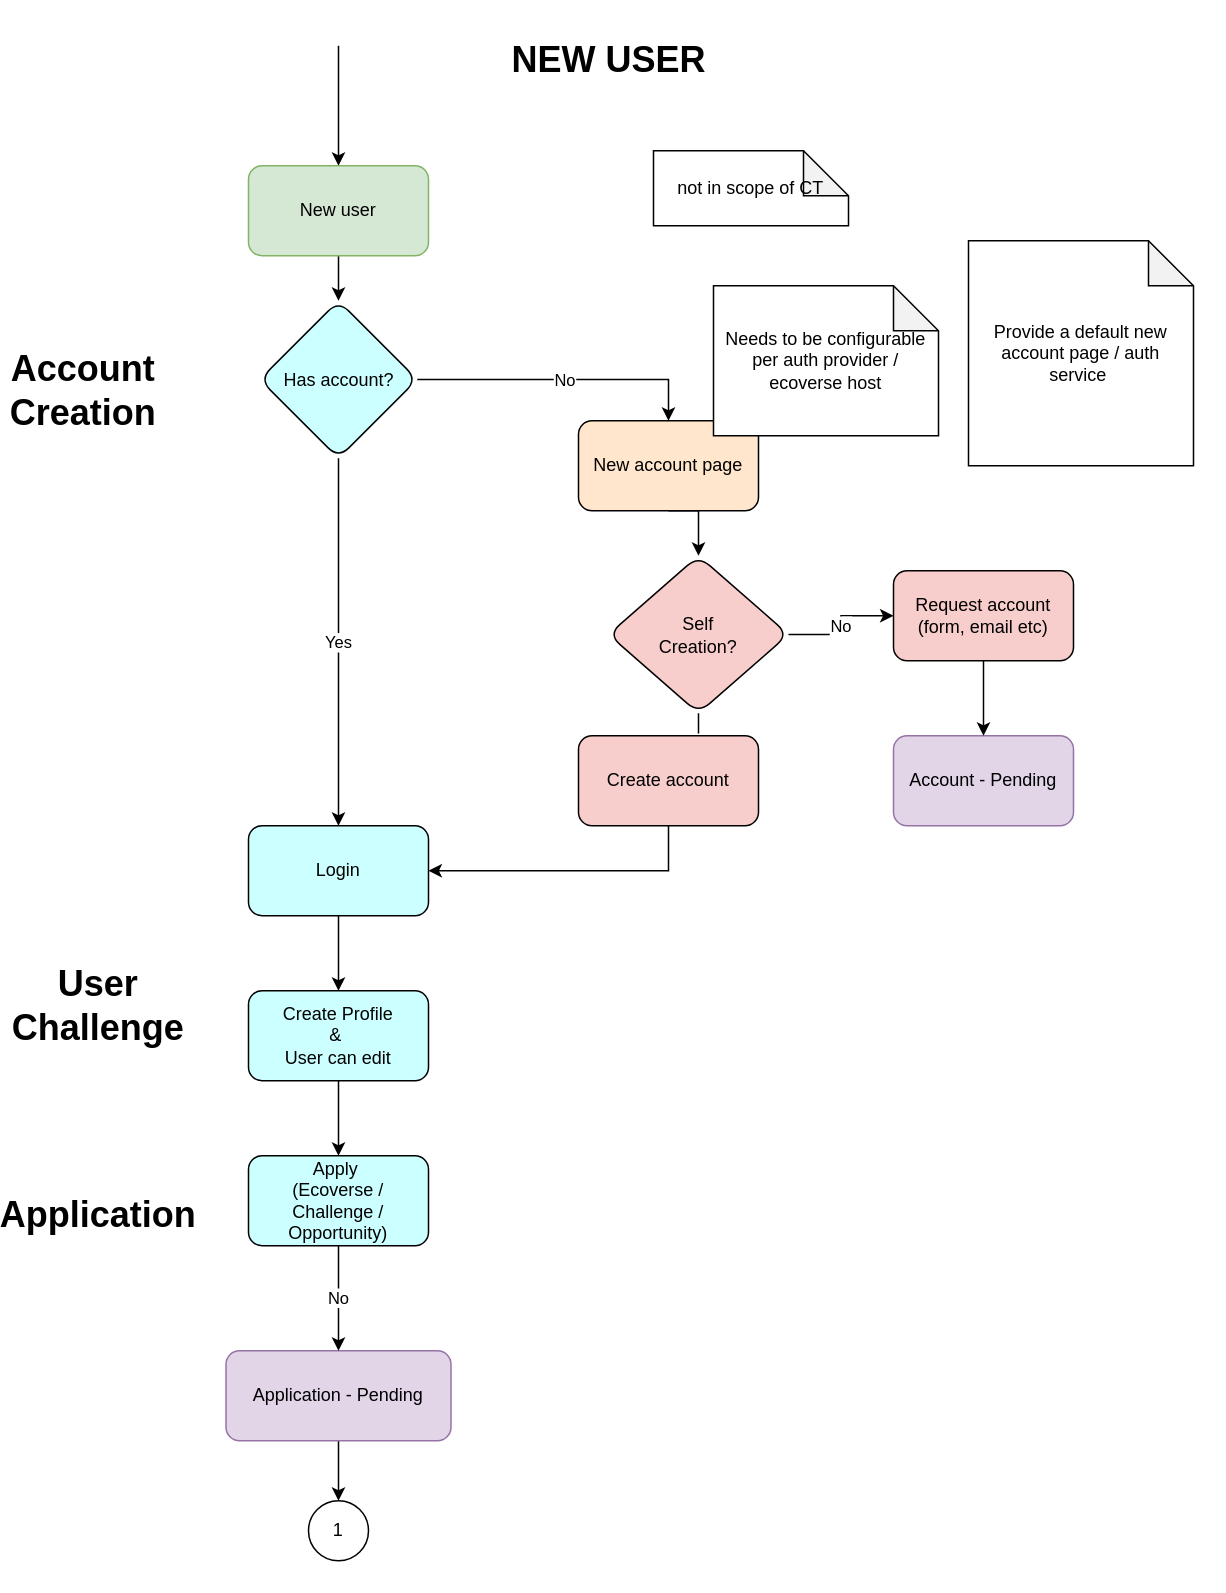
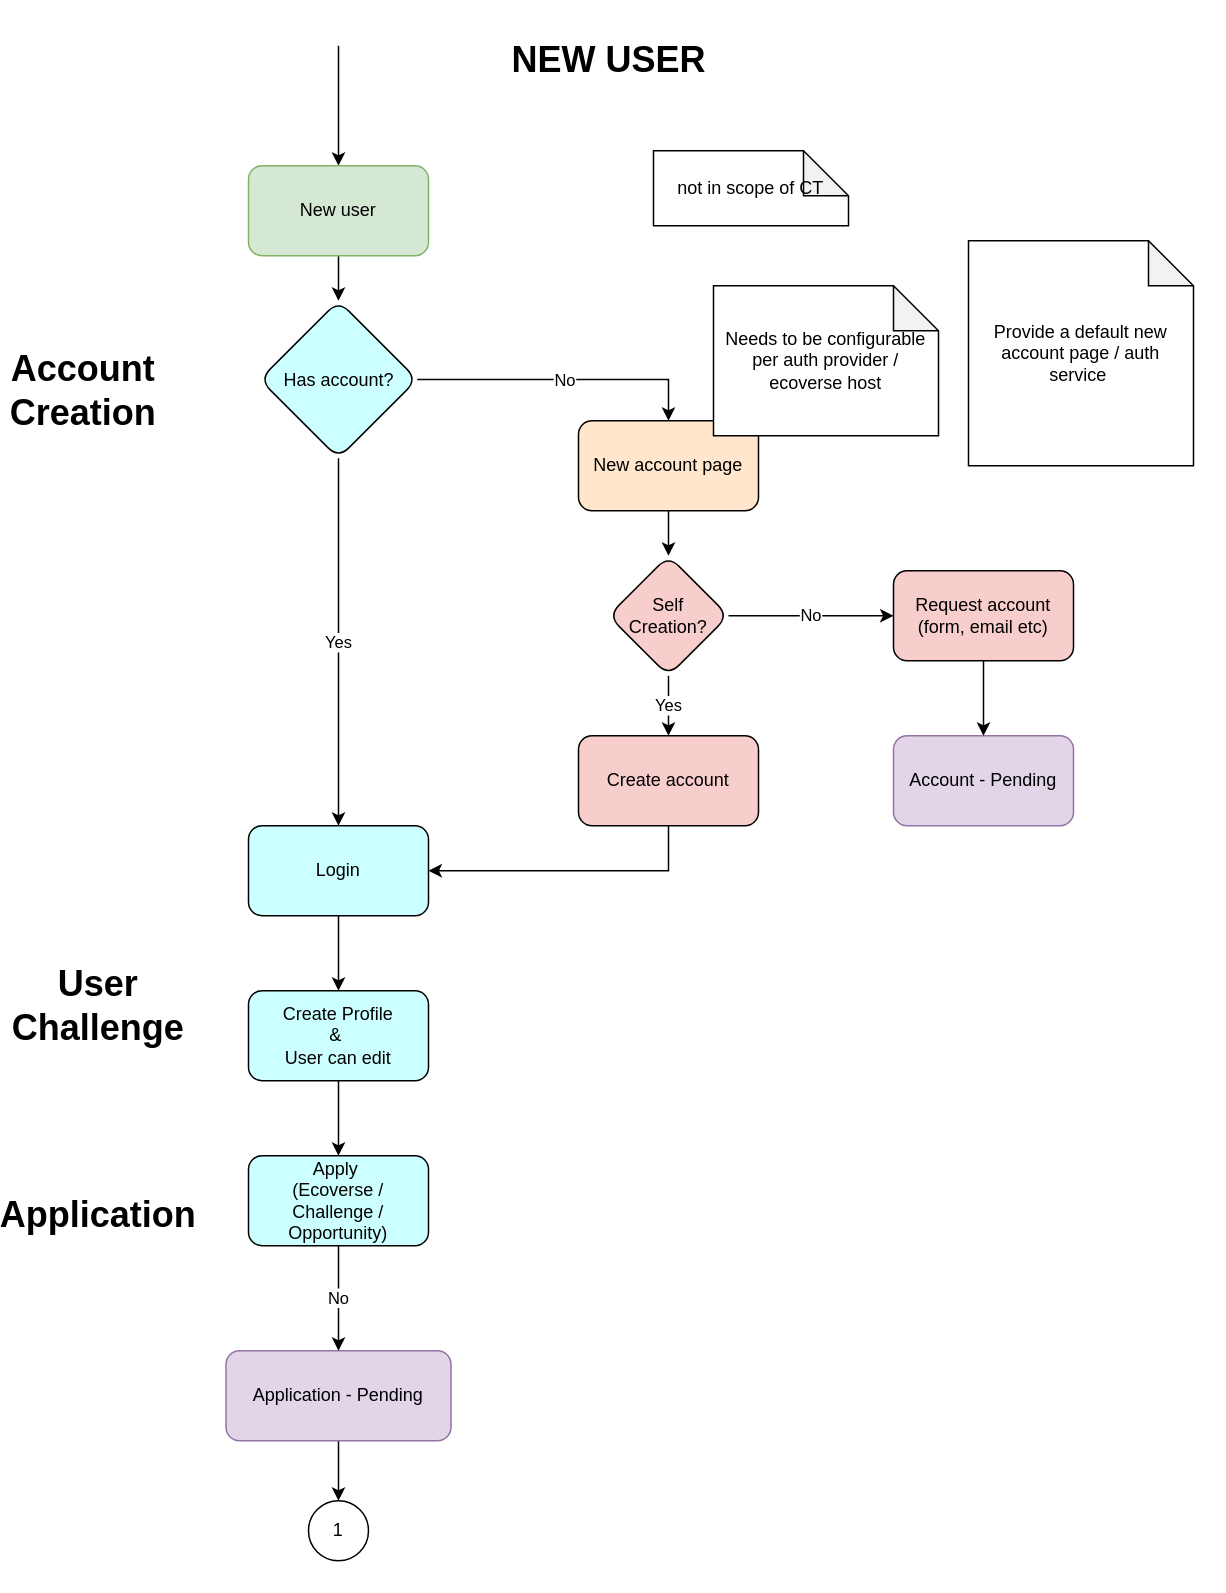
- <mxCell id="22" value="Self &lt;br&gt;Creation?" style="rhombus;whiteSpace=wrap;html=1;rounded=1;fillColor=#F8CECC;" vertex="1" parent="1"><mxGeometry x="390" y="370" width="120" height="105" as="geometry" /></mxCell>
+ <mxCell id="22" value="Self &lt;br&gt;Creation?" style="rhombus;whiteSpace=wrap;html=1;rounded=1;fillColor=#F8CECC;" vertex="1" parent="1"><mxGeometry x="390" y="370" width="80" height="80" as="geometry" /></mxCell>
